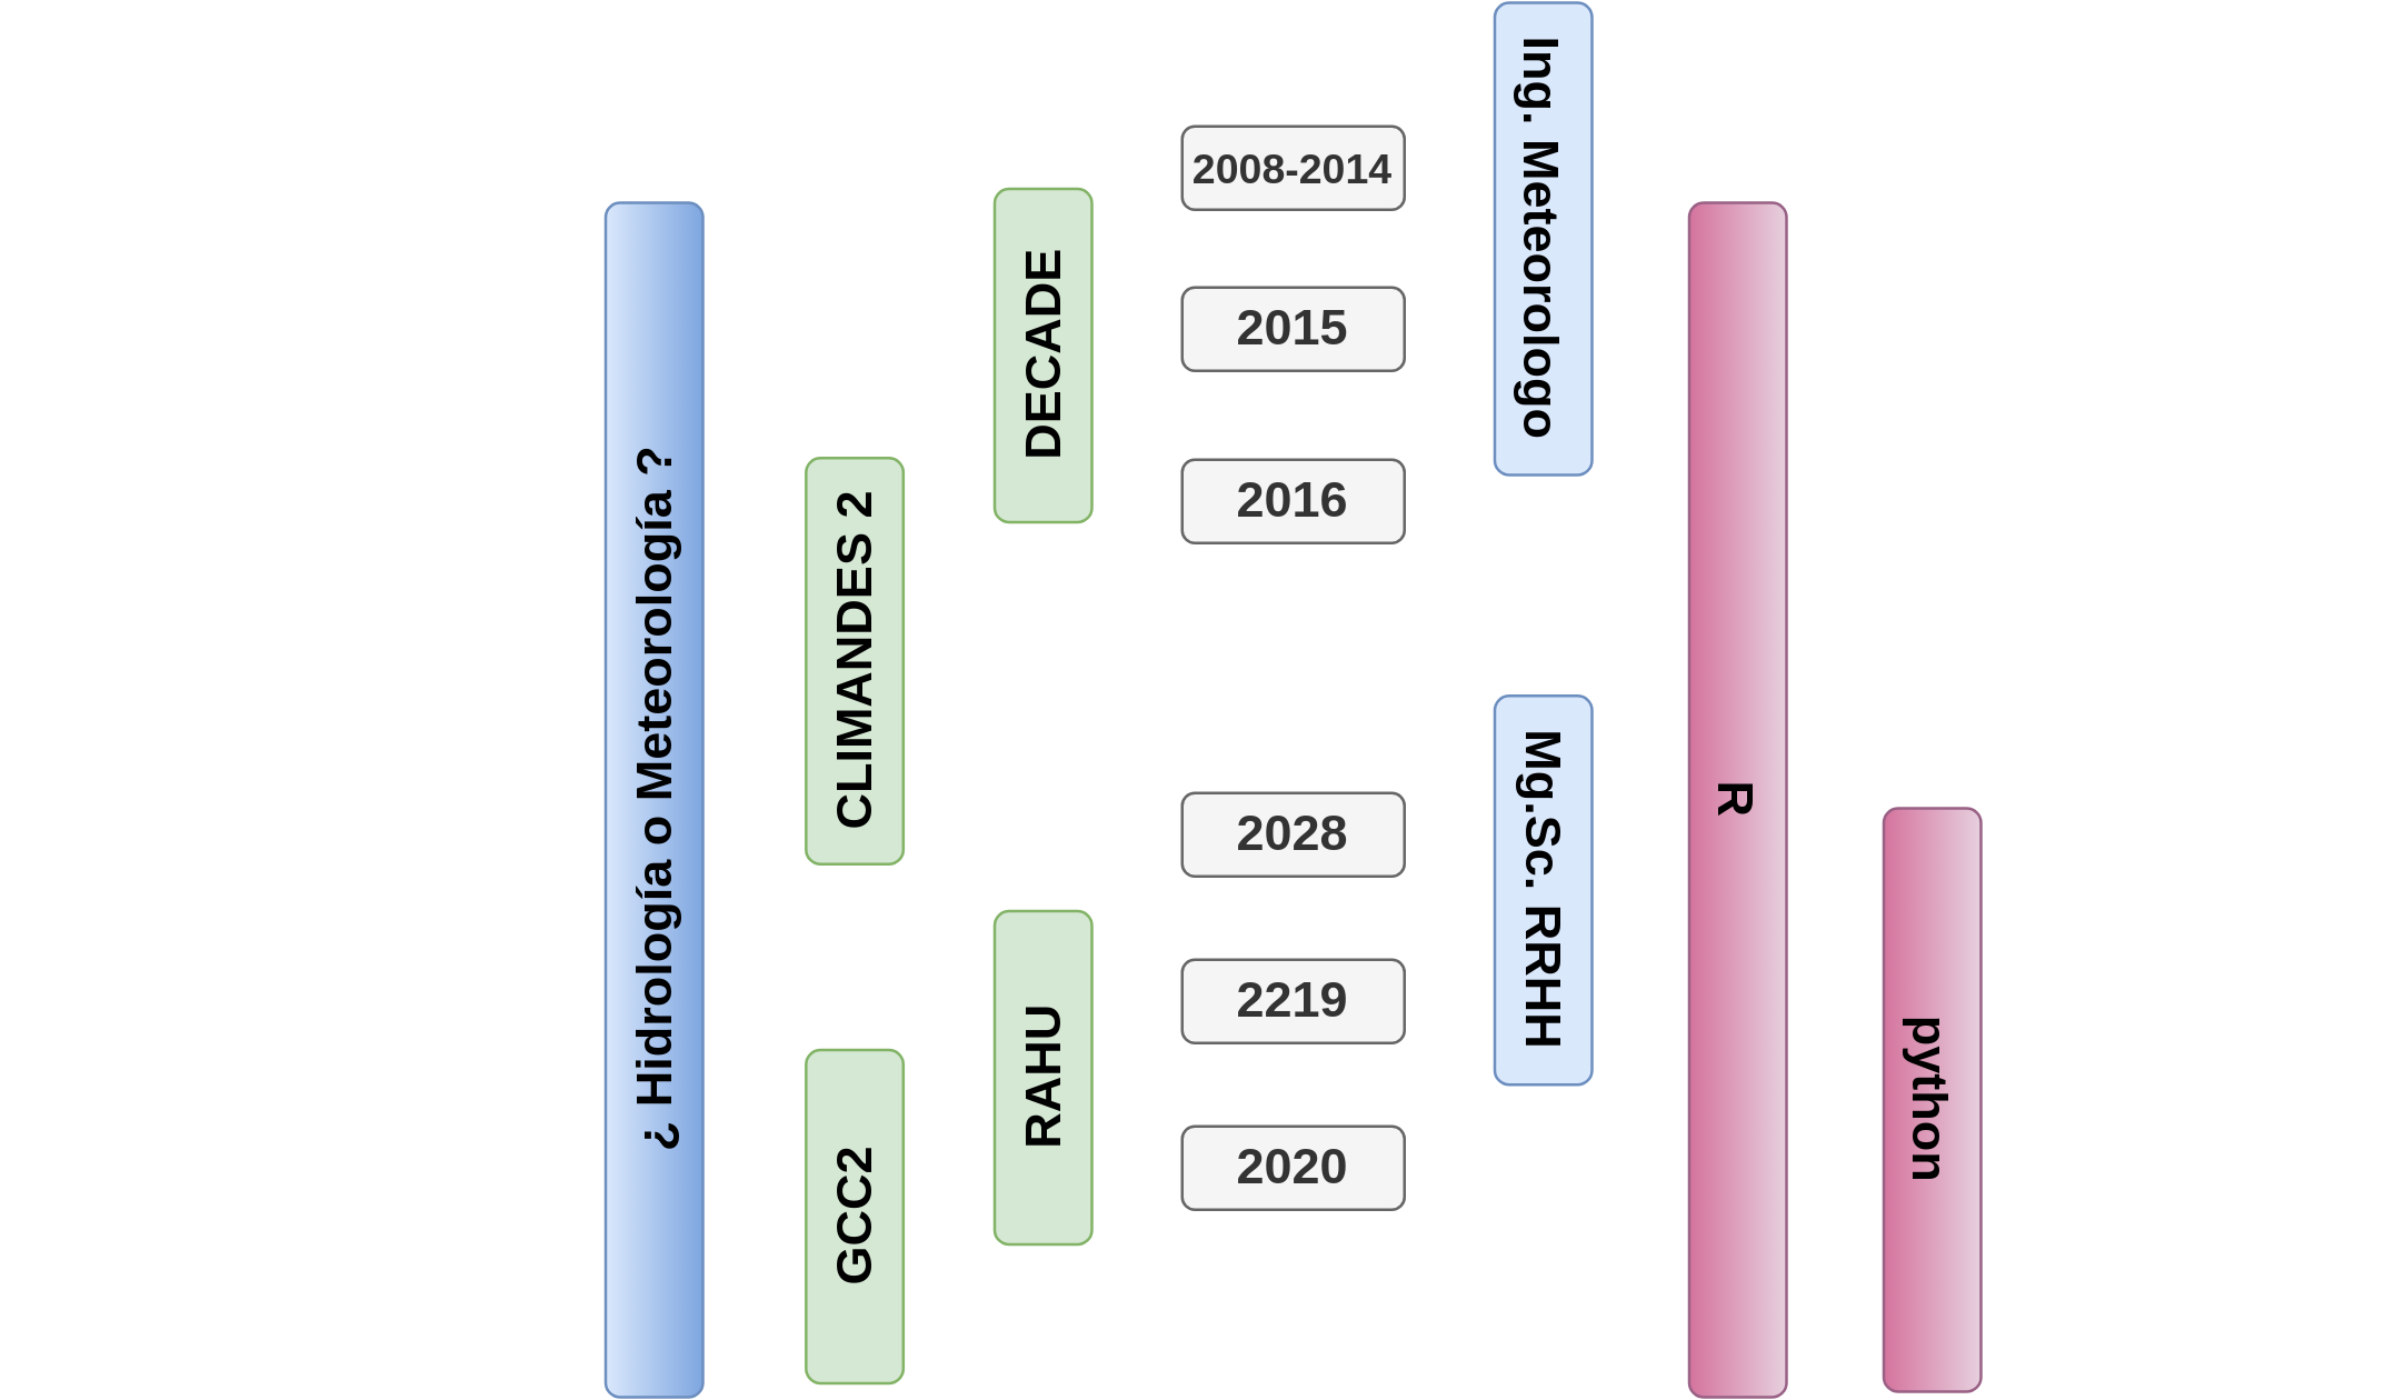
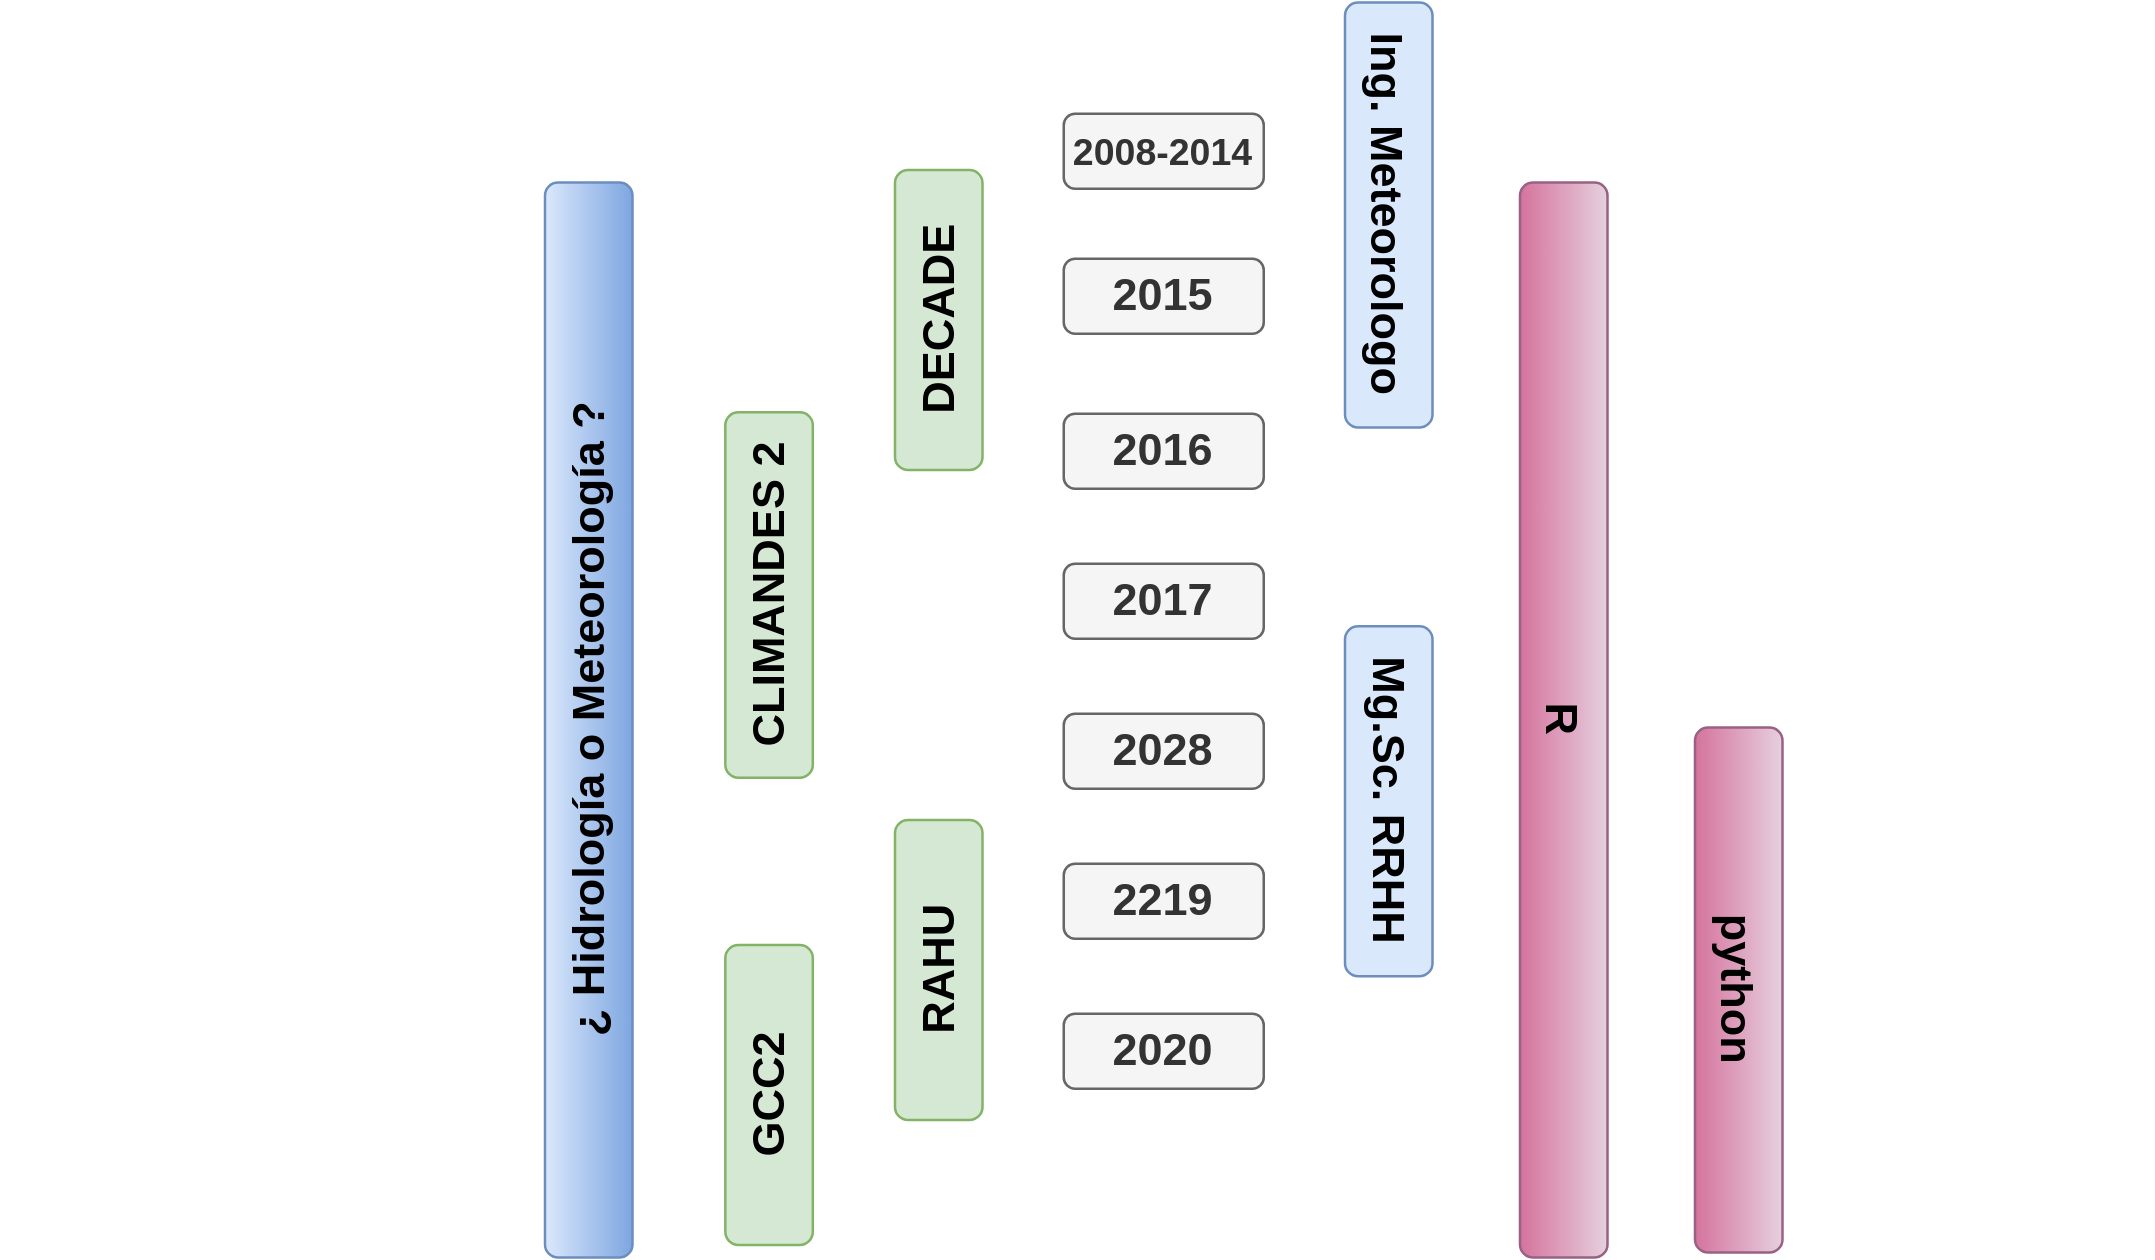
+ <mxCell id="12" value="2017" style="rounded=1;whiteSpace=wrap;html=1;strokeColor=#666666;fillColor=#f5f5f5;fontColor=#333333;fontSize=18;fontStyle=1" vertex="1" parent="1"><mxGeometry x="425" y="200" width="80" height="30" as="geometry" /></mxCell>
